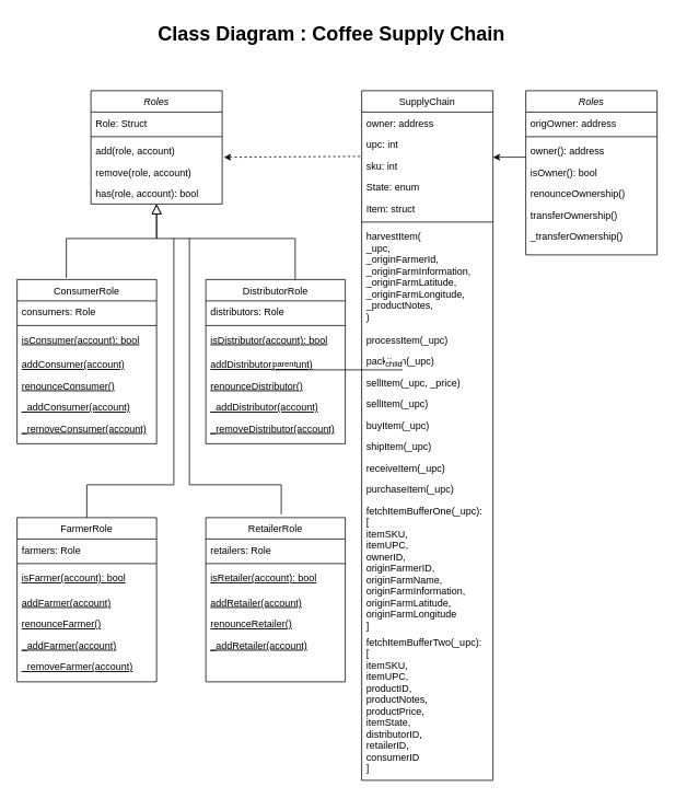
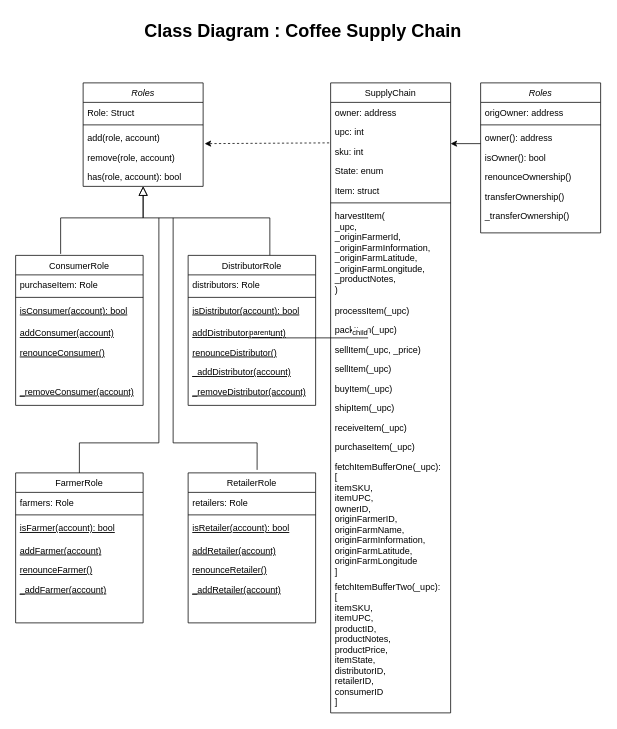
- <mxCell id="9" value="consumers: Role" style="text;align=left;verticalAlign=top;spacingLeft=4;spacingRight=4;overflow=hidden;rotatable=0;points=[[0,0.5],[1,0.5]];portConstraint=eastwest;" vertex="1" parent="8"><mxGeometry y="26" width="170" height="26" as="geometry" /></mxCell>
+ <mxCell id="9" value="purchaseItem: Role" style="text;align=left;verticalAlign=top;spacingLeft=4;spacingRight=4;overflow=hidden;rotatable=0;points=[[0,0.5],[1,0.5]];portConstraint=eastwest;" vertex="1" parent="8"><mxGeometry y="26" width="170" height="26" as="geometry" /></mxCell>
- <mxCell id="45" value="_addConsumer(account)" style="text;align=left;verticalAlign=top;spacingLeft=4;spacingRight=4;overflow=hidden;rotatable=0;points=[[0,0.5],[1,0.5]];portConstraint=eastwest;fontStyle=4" vertex="1" parent="1"><mxGeometry x="20" y="482" width="170" height="26" as="geometry" /></mxCell>
- <mxCell id="62" value="_removeFarmer(account)" style="text;align=left;verticalAlign=top;spacingLeft=4;spacingRight=4;overflow=hidden;rotatable=0;points=[[0,0.5],[1,0.5]];portConstraint=eastwest;fontStyle=4" vertex="1" parent="1"><mxGeometry x="20" y="798" width="170" height="32" as="geometry" /></mxCell>
